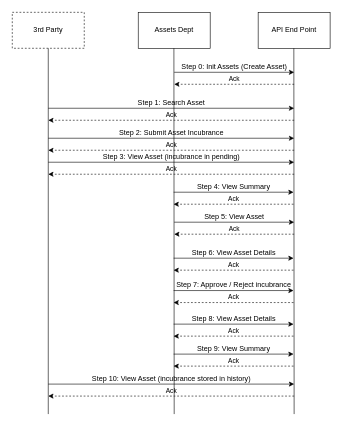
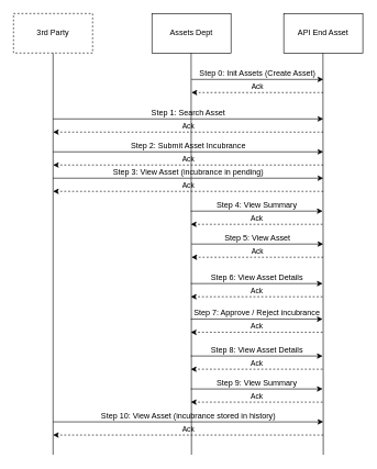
- <mxCell id="5" value="API End Point" style="rounded=0;whiteSpace=wrap;html=1;labelBackgroundColor=none;fillColor=#FFFFFF;strokeColor=#000000;fontColor=#000000;" vertex="1" parent="1"><mxGeometry x="430" y="20" width="120" height="60" as="geometry" /></mxCell>
+ <mxCell id="5" value="API End Asset" style="rounded=0;whiteSpace=wrap;html=1;labelBackgroundColor=none;fillColor=#FFFFFF;strokeColor=#000000;fontColor=#000000;" vertex="1" parent="1"><mxGeometry x="430" y="20" width="120" height="60" as="geometry" /></mxCell>
